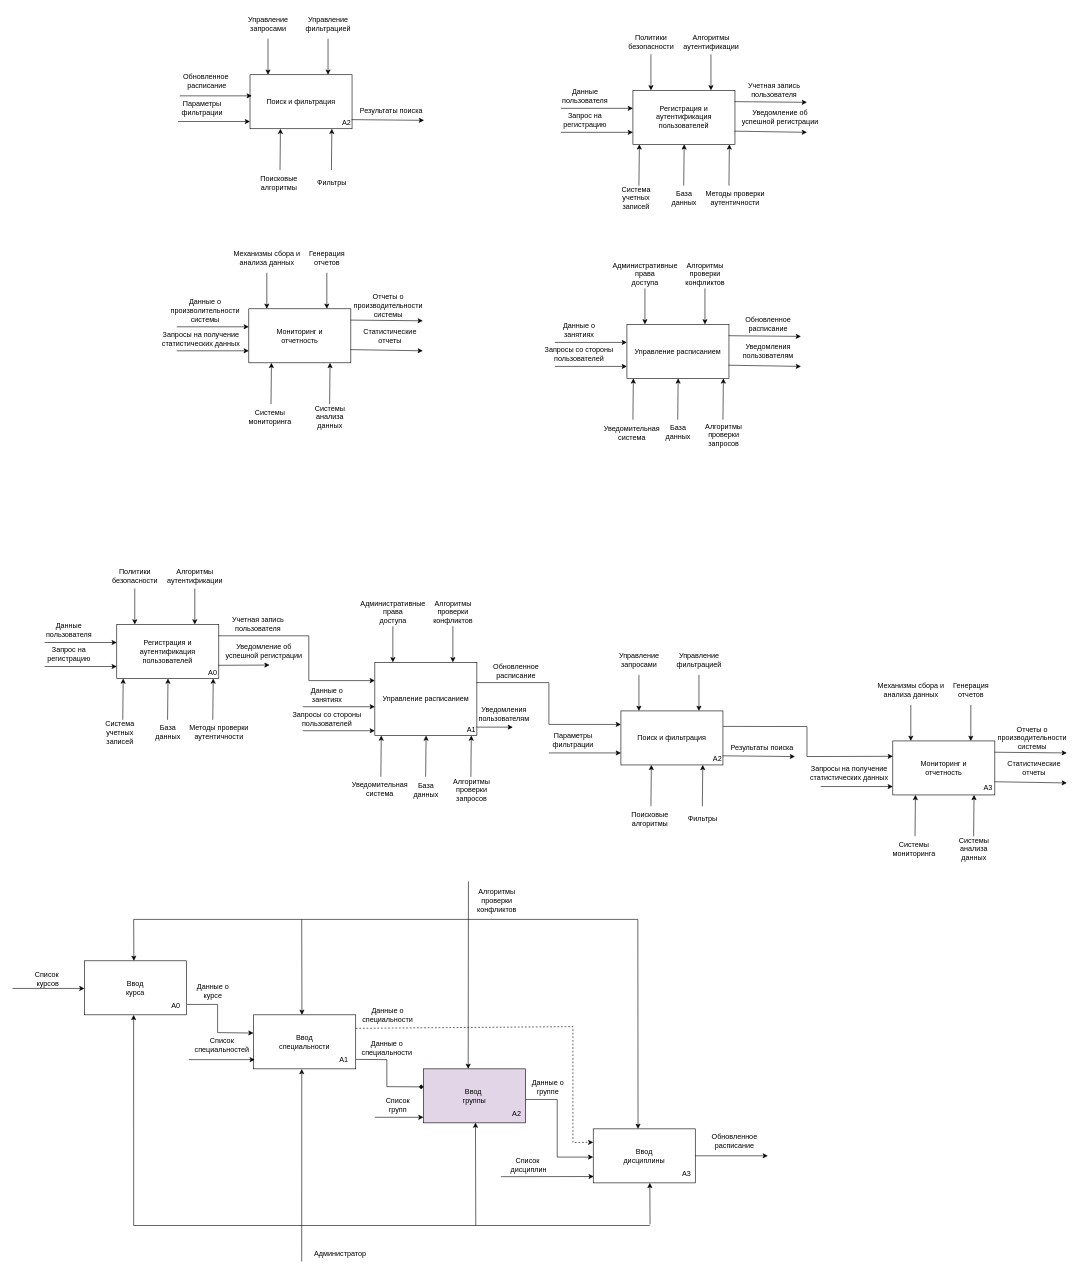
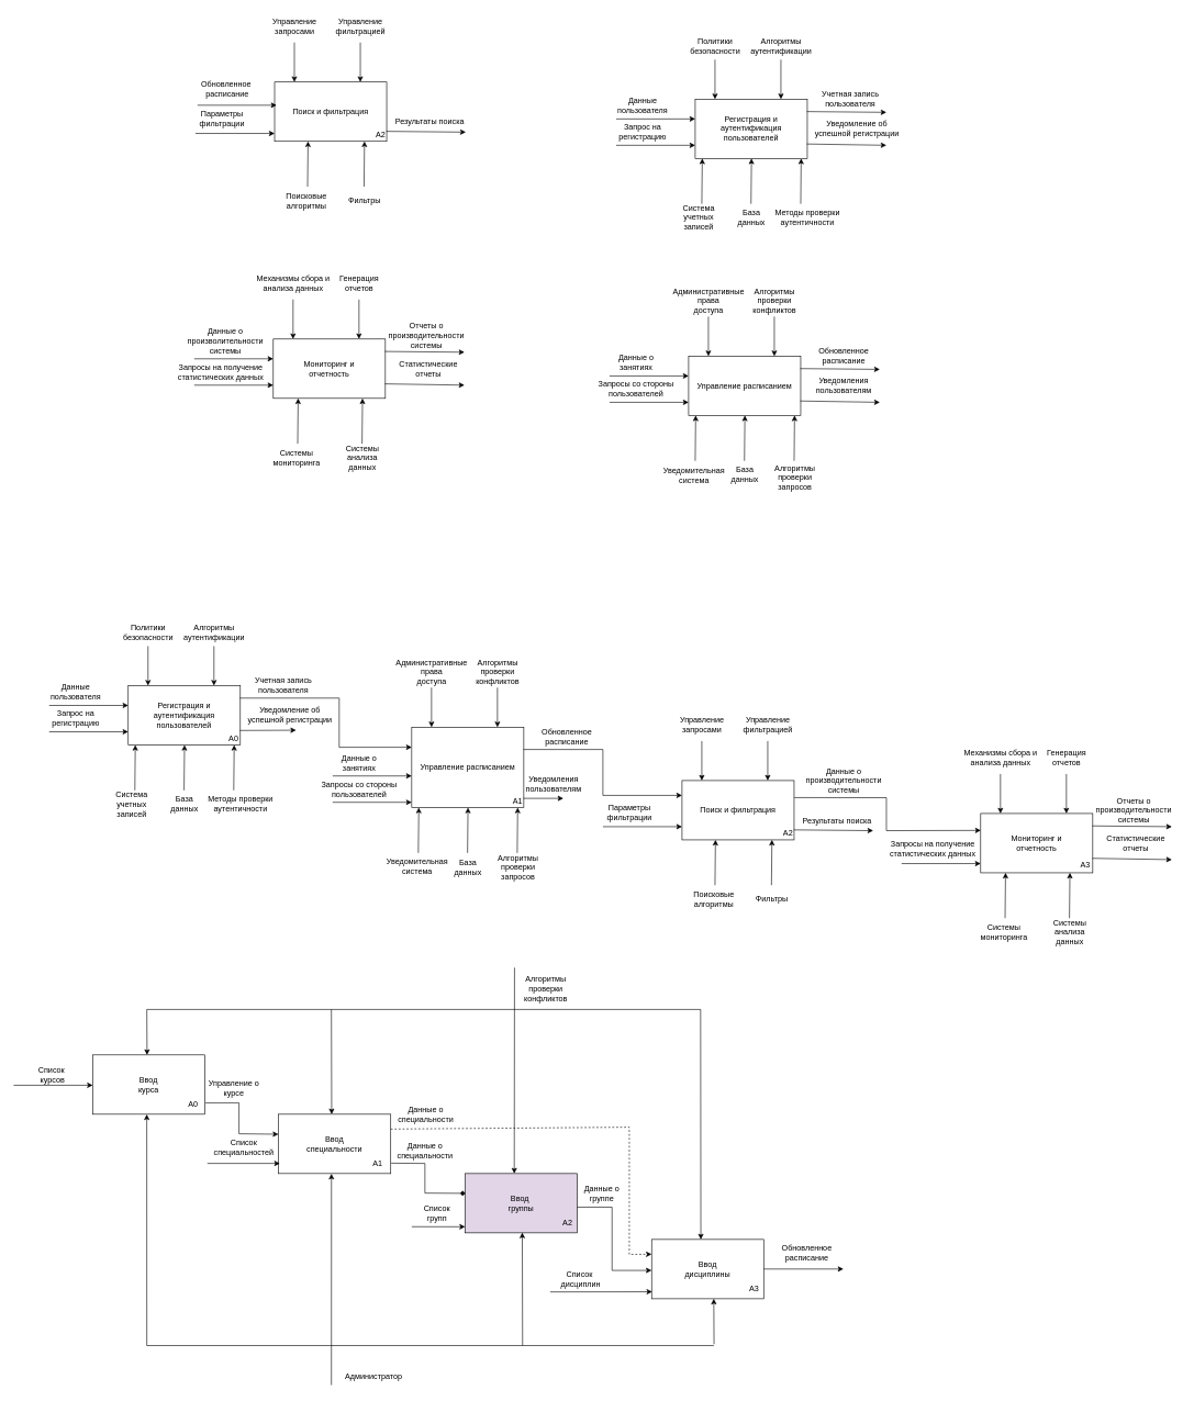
+ <mxCell id="113" value="Данные о&lt;br&gt;производительности &lt;br&gt;системы" style="text;html=1;align=center;verticalAlign=middle;resizable=0;points=[];autosize=1;strokeColor=none;fillColor=none;" vertex="1" parent="1"><mxGeometry x="1209" y="1154" width="140" height="60" as="geometry" /></mxCell>
- <mxCell id="177" value="Данные о&lt;br&gt;курсе" style="text;html=1;align=center;verticalAlign=middle;resizable=0;points=[];autosize=1;strokeColor=none;fillColor=none;" vertex="1" parent="1"><mxGeometry x="314" y="1630" width="80" height="40" as="geometry" /></mxCell>
+ <mxCell id="177" value="Управление о&lt;br&gt;курсе" style="text;html=1;align=center;verticalAlign=middle;resizable=0;points=[];autosize=1;strokeColor=none;fillColor=none;" vertex="1" parent="1"><mxGeometry x="314" y="1630" width="80" height="40" as="geometry" /></mxCell>
